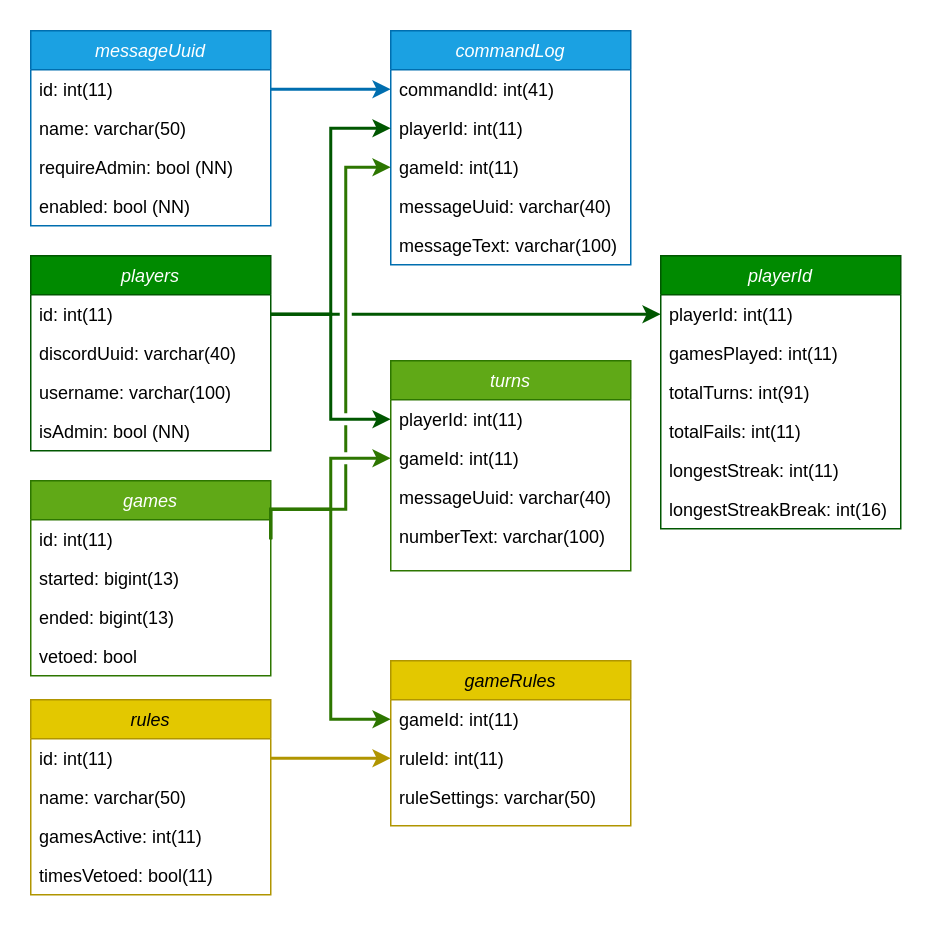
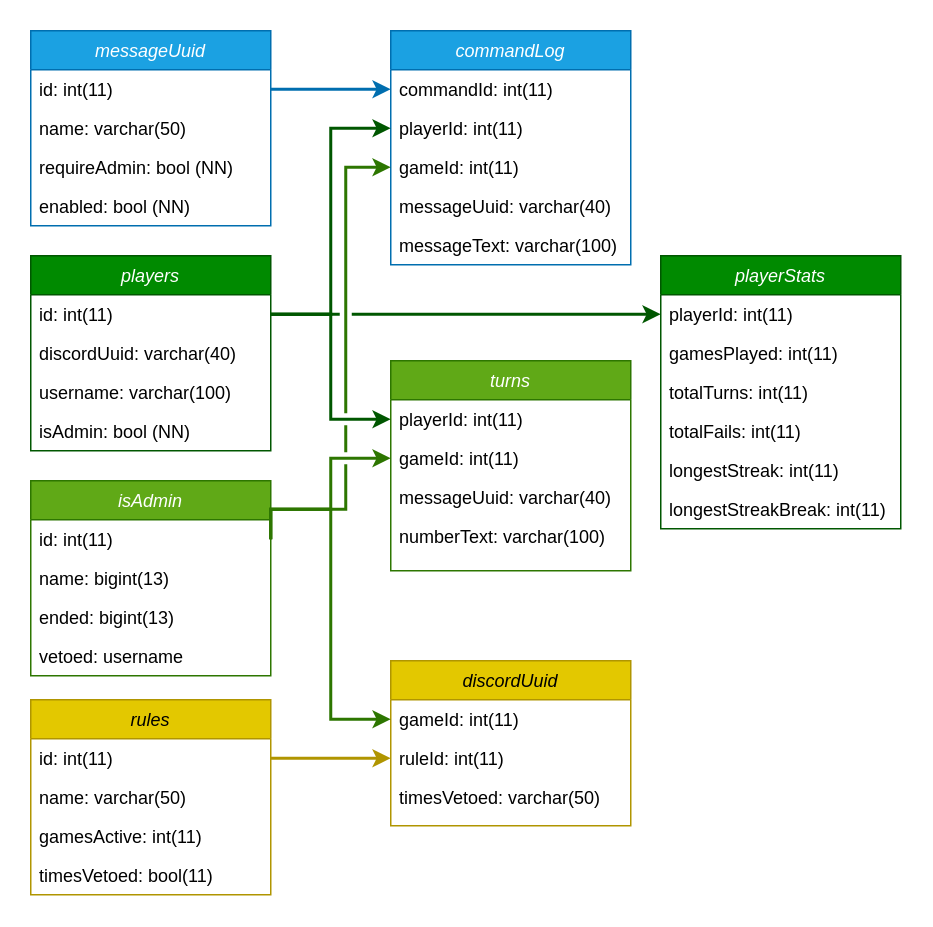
- <mxCell id="35" value="commandId: int(41)" style="text;align=left;verticalAlign=top;spacingLeft=4;spacingRight=4;overflow=hidden;rotatable=0;points=[[0,0.5],[1,0.5]];portConstraint=eastwest;" vertex="1" parent="34"><mxGeometry y="26" width="160" height="26" as="geometry" /></mxCell>
+ <mxCell id="35" value="commandId: int(11)" style="text;align=left;verticalAlign=top;spacingLeft=4;spacingRight=4;overflow=hidden;rotatable=0;points=[[0,0.5],[1,0.5]];portConstraint=eastwest;" vertex="1" parent="34"><mxGeometry y="26" width="160" height="26" as="geometry" /></mxCell>
- <mxCell id="43" value="playerId" style="swimlane;fontStyle=2;align=center;verticalAlign=top;childLayout=stackLayout;horizontal=1;startSize=26;horizontalStack=0;resizeParent=1;resizeLast=0;collapsible=1;marginBottom=0;rounded=0;shadow=0;strokeWidth=1;fillColor=#008a00;fontColor=#ffffff;strokeColor=#005700;" vertex="1" parent="1"><mxGeometry x="440" y="170" width="160" height="182" as="geometry"><mxRectangle x="230" y="140" width="160" height="26" as="alternateBounds" /></mxGeometry></mxCell>
+ <mxCell id="43" value="playerStats" style="swimlane;fontStyle=2;align=center;verticalAlign=top;childLayout=stackLayout;horizontal=1;startSize=26;horizontalStack=0;resizeParent=1;resizeLast=0;collapsible=1;marginBottom=0;rounded=0;shadow=0;strokeWidth=1;fillColor=#008a00;fontColor=#ffffff;strokeColor=#005700;" vertex="1" parent="1"><mxGeometry x="440" y="170" width="160" height="182" as="geometry"><mxRectangle x="230" y="140" width="160" height="26" as="alternateBounds" /></mxGeometry></mxCell>
- <mxCell id="46" value="totalTurns: int(91)" style="text;align=left;verticalAlign=top;spacingLeft=4;spacingRight=4;overflow=hidden;rotatable=0;points=[[0,0.5],[1,0.5]];portConstraint=eastwest;rounded=0;shadow=0;html=0;" vertex="1" parent="43"><mxGeometry y="78" width="160" height="26" as="geometry" /></mxCell>
+ <mxCell id="46" value="totalTurns: int(11)" style="text;align=left;verticalAlign=top;spacingLeft=4;spacingRight=4;overflow=hidden;rotatable=0;points=[[0,0.5],[1,0.5]];portConstraint=eastwest;rounded=0;shadow=0;html=0;" vertex="1" parent="43"><mxGeometry y="78" width="160" height="26" as="geometry" /></mxCell>
- <mxCell id="7" value="games" style="swimlane;fontStyle=2;align=center;verticalAlign=top;childLayout=stackLayout;horizontal=1;startSize=26;horizontalStack=0;resizeParent=1;resizeLast=0;collapsible=1;marginBottom=0;rounded=0;shadow=0;strokeWidth=1;fillColor=#60a917;fontColor=#ffffff;strokeColor=#2D7600;" vertex="1" parent="1"><mxGeometry x="20" y="320" width="160" height="130" as="geometry"><mxRectangle x="230" y="140" width="160" height="26" as="alternateBounds" /></mxGeometry></mxCell>
+ <mxCell id="7" value="isAdmin" style="swimlane;fontStyle=2;align=center;verticalAlign=top;childLayout=stackLayout;horizontal=1;startSize=26;horizontalStack=0;resizeParent=1;resizeLast=0;collapsible=1;marginBottom=0;rounded=0;shadow=0;strokeWidth=1;fillColor=#60a917;fontColor=#ffffff;strokeColor=#2D7600;" vertex="1" parent="1"><mxGeometry x="20" y="320" width="160" height="130" as="geometry"><mxRectangle x="230" y="140" width="160" height="26" as="alternateBounds" /></mxGeometry></mxCell>
- <mxCell id="49" value="longestStreakBreak: int(16)" style="text;align=left;verticalAlign=top;spacingLeft=4;spacingRight=4;overflow=hidden;rotatable=0;points=[[0,0.5],[1,0.5]];portConstraint=eastwest;rounded=0;shadow=0;html=0;" vertex="1" parent="43"><mxGeometry y="156" width="160" height="26" as="geometry" /></mxCell>
+ <mxCell id="49" value="longestStreakBreak: int(11)" style="text;align=left;verticalAlign=top;spacingLeft=4;spacingRight=4;overflow=hidden;rotatable=0;points=[[0,0.5],[1,0.5]];portConstraint=eastwest;rounded=0;shadow=0;html=0;" vertex="1" parent="43"><mxGeometry y="156" width="160" height="26" as="geometry" /></mxCell>
- <mxCell id="9" value="started: bigint(13)" style="text;align=left;verticalAlign=top;spacingLeft=4;spacingRight=4;overflow=hidden;rotatable=0;points=[[0,0.5],[1,0.5]];portConstraint=eastwest;" vertex="1" parent="7"><mxGeometry y="52" width="160" height="26" as="geometry" /></mxCell>
+ <mxCell id="9" value="name: bigint(13)" style="text;align=left;verticalAlign=top;spacingLeft=4;spacingRight=4;overflow=hidden;rotatable=0;points=[[0,0.5],[1,0.5]];portConstraint=eastwest;" vertex="1" parent="7"><mxGeometry y="52" width="160" height="26" as="geometry" /></mxCell>
- <mxCell id="11" value="vetoed: bool" style="text;align=left;verticalAlign=top;spacingLeft=4;spacingRight=4;overflow=hidden;rotatable=0;points=[[0,0.5],[1,0.5]];portConstraint=eastwest;" vertex="1" parent="7"><mxGeometry y="104" width="160" height="26" as="geometry" /></mxCell>
+ <mxCell id="11" value="vetoed: username" style="text;align=left;verticalAlign=top;spacingLeft=4;spacingRight=4;overflow=hidden;rotatable=0;points=[[0,0.5],[1,0.5]];portConstraint=eastwest;" vertex="1" parent="7"><mxGeometry y="104" width="160" height="26" as="geometry" /></mxCell>
- <mxCell id="17" value="gameRules" style="swimlane;fontStyle=2;align=center;verticalAlign=top;childLayout=stackLayout;horizontal=1;startSize=26;horizontalStack=0;resizeParent=1;resizeLast=0;collapsible=1;marginBottom=0;rounded=0;shadow=0;strokeWidth=1;fillColor=#e3c800;fontColor=#000000;strokeColor=#B09500;" vertex="1" parent="1"><mxGeometry x="260" y="440" width="160" height="110" as="geometry"><mxRectangle x="230" y="140" width="160" height="26" as="alternateBounds" /></mxGeometry></mxCell>
+ <mxCell id="17" value="discordUuid" style="swimlane;fontStyle=2;align=center;verticalAlign=top;childLayout=stackLayout;horizontal=1;startSize=26;horizontalStack=0;resizeParent=1;resizeLast=0;collapsible=1;marginBottom=0;rounded=0;shadow=0;strokeWidth=1;fillColor=#e3c800;fontColor=#000000;strokeColor=#B09500;" vertex="1" parent="1"><mxGeometry x="260" y="440" width="160" height="110" as="geometry"><mxRectangle x="230" y="140" width="160" height="26" as="alternateBounds" /></mxGeometry></mxCell>
- <mxCell id="20" value="ruleSettings: varchar(50)" style="text;align=left;verticalAlign=top;spacingLeft=4;spacingRight=4;overflow=hidden;rotatable=0;points=[[0,0.5],[1,0.5]];portConstraint=eastwest;" vertex="1" parent="17"><mxGeometry y="78" width="160" height="26" as="geometry" /></mxCell>
+ <mxCell id="20" value="timesVetoed: varchar(50)" style="text;align=left;verticalAlign=top;spacingLeft=4;spacingRight=4;overflow=hidden;rotatable=0;points=[[0,0.5],[1,0.5]];portConstraint=eastwest;" vertex="1" parent="17"><mxGeometry y="78" width="160" height="26" as="geometry" /></mxCell>
